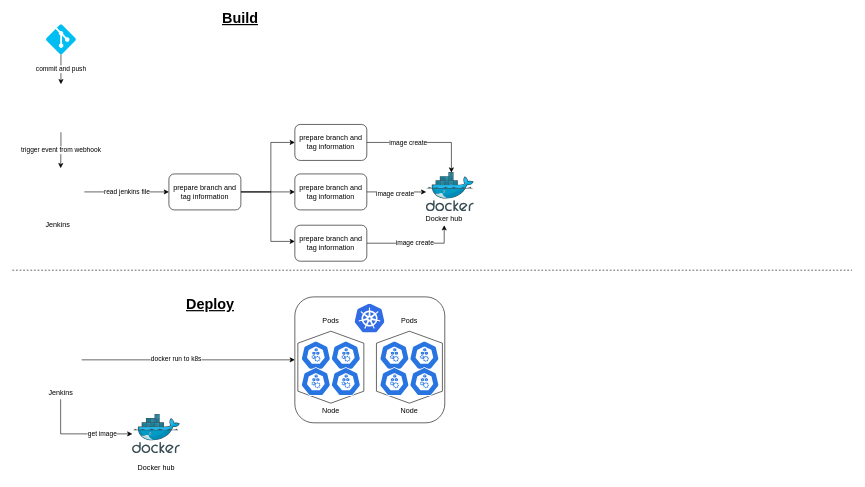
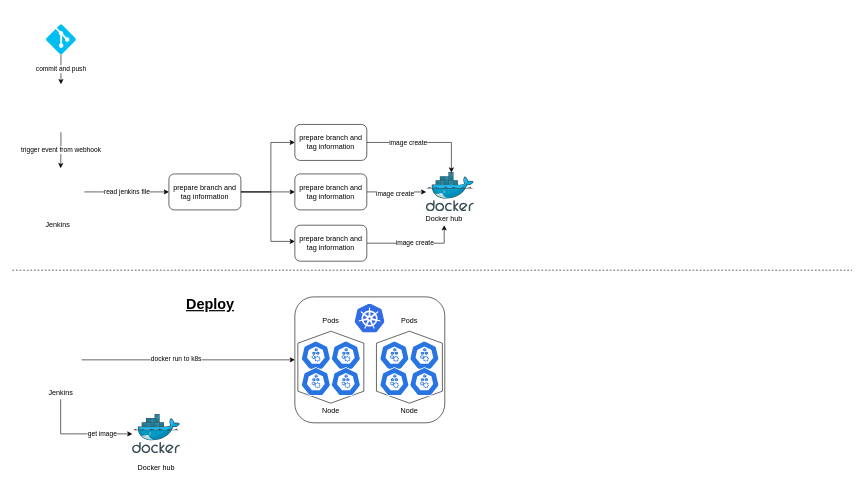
- <mxCell id="23" value="&lt;font style=&quot;font-size: 24px&quot;&gt;&lt;b&gt;&lt;u&gt;Build&lt;/u&gt;&lt;/b&gt;&lt;/font&gt;" style="text;html=1;strokeColor=none;fillColor=none;align=center;verticalAlign=middle;whiteSpace=wrap;rounded=0;" vertex="1" parent="1"><mxGeometry x="380" y="20" width="40" height="20" as="geometry" /></mxCell>
